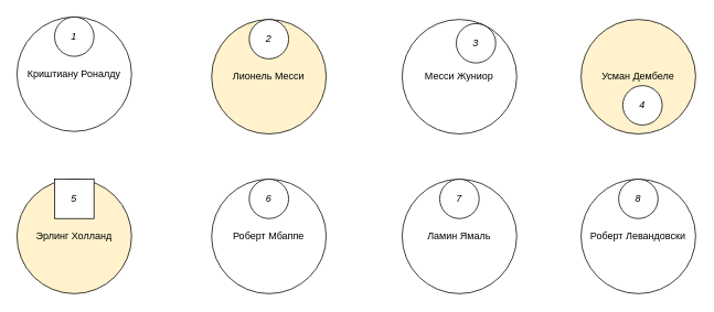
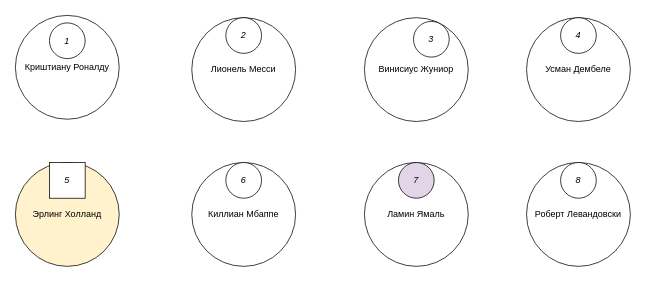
- <mxCell id="17" value="1" style="ellipse;whiteSpace=wrap;html=1;aspect=fixed;strokeWidth=1;fontStyle=2;container=0;" vertex="1" parent="15"><mxGeometry x="45.373" width="47.587" height="47.587" as="geometry" /></mxCell>
+ <mxCell id="17" value="1" style="ellipse;whiteSpace=wrap;html=1;aspect=fixed;strokeWidth=1;fontStyle=2;container=0;" vertex="1" parent="15"><mxGeometry x="45.373" y="10" width="47.587" height="47.587" as="geometry" /></mxCell>
- <mxCell id="19" value="Лионель Месси" style="ellipse;whiteSpace=wrap;html=1;aspect=fixed;strokeWidth=1;container=0;fillColor=#fff2cc;" vertex="1" parent="18"><mxGeometry width="138.333" height="138.333" as="geometry" /></mxCell>
+ <mxCell id="19" value="Лионель Месси" style="ellipse;whiteSpace=wrap;html=1;aspect=fixed;strokeWidth=1;container=0;" vertex="1" parent="18"><mxGeometry width="138.333" height="138.333" as="geometry" /></mxCell>
- <mxCell id="22" value="Месси Жуниор" style="ellipse;whiteSpace=wrap;html=1;aspect=fixed;strokeWidth=1;container=0;" vertex="1" parent="21"><mxGeometry width="138.333" height="138.333" as="geometry" /></mxCell>
+ <mxCell id="22" value="Винисиус Жуниор" style="ellipse;whiteSpace=wrap;html=1;aspect=fixed;strokeWidth=1;container=0;" vertex="1" parent="21"><mxGeometry width="138.333" height="138.333" as="geometry" /></mxCell>
- <mxCell id="25" value="Усман Дембеле" style="ellipse;whiteSpace=wrap;html=1;aspect=fixed;strokeWidth=1;container=0;fillColor=#fff2cc;" vertex="1" parent="24"><mxGeometry width="138.333" height="138.333" as="geometry" /></mxCell>
+ <mxCell id="25" value="Усман Дембеле" style="ellipse;whiteSpace=wrap;html=1;aspect=fixed;strokeWidth=1;container=0;" vertex="1" parent="24"><mxGeometry width="138.333" height="138.333" as="geometry" /></mxCell>
- <mxCell id="26" value="4" style="ellipse;whiteSpace=wrap;html=1;aspect=fixed;strokeWidth=1;fontStyle=2;container=0;" vertex="1" parent="24"><mxGeometry x="50.373" y="80" width="47.587" height="47.587" as="geometry" /></mxCell>
+ <mxCell id="26" value="4" style="ellipse;whiteSpace=wrap;html=1;aspect=fixed;strokeWidth=1;fontStyle=2;container=0;" vertex="1" parent="24"><mxGeometry x="45.373" width="47.587" height="47.587" as="geometry" /></mxCell>
- <mxCell id="8" value="7" style="ellipse;whiteSpace=wrap;html=1;aspect=fixed;strokeWidth=1;fontStyle=2;container=0;" vertex="1" parent="6"><mxGeometry x="45.373" width="47.587" height="47.587" as="geometry" /></mxCell>
+ <mxCell id="8" value="7" style="ellipse;whiteSpace=wrap;html=1;aspect=fixed;strokeWidth=1;fontStyle=2;container=0;fillColor=#e1d5e7;" vertex="1" parent="6"><mxGeometry x="45.373" width="47.587" height="47.587" as="geometry" /></mxCell>
- <mxCell id="10" value="Роберт Мбаппе" style="ellipse;whiteSpace=wrap;html=1;aspect=fixed;strokeWidth=1;container=0;" vertex="1" parent="9"><mxGeometry width="138.333" height="138.333" as="geometry" /></mxCell>
+ <mxCell id="10" value="Киллиан Мбаппе" style="ellipse;whiteSpace=wrap;html=1;aspect=fixed;strokeWidth=1;container=0;" vertex="1" parent="9"><mxGeometry width="138.333" height="138.333" as="geometry" /></mxCell>
